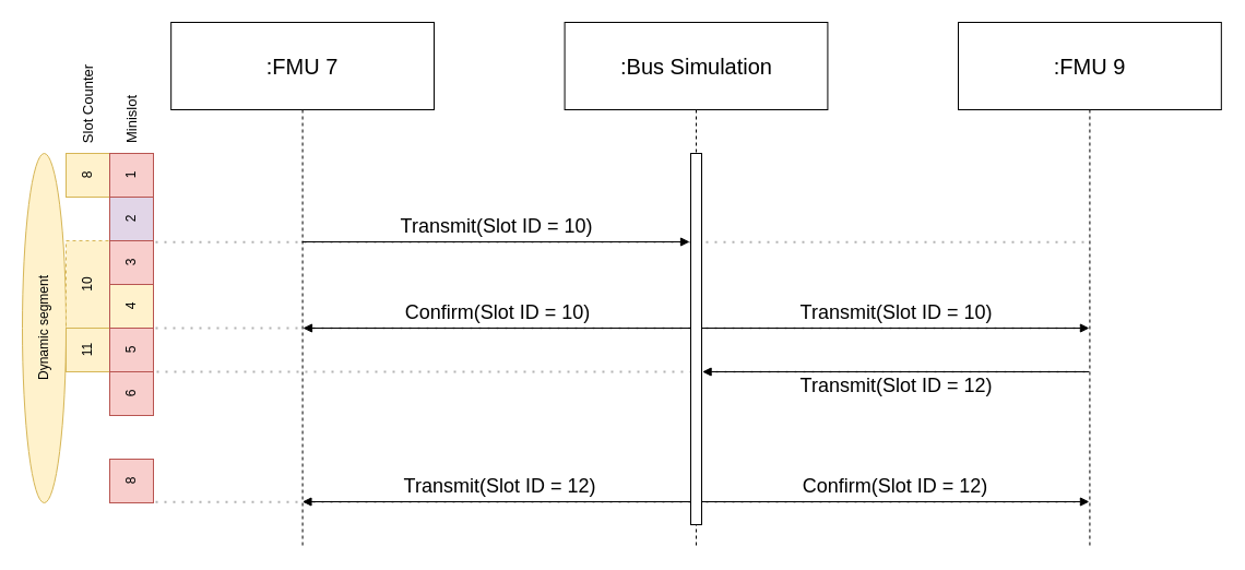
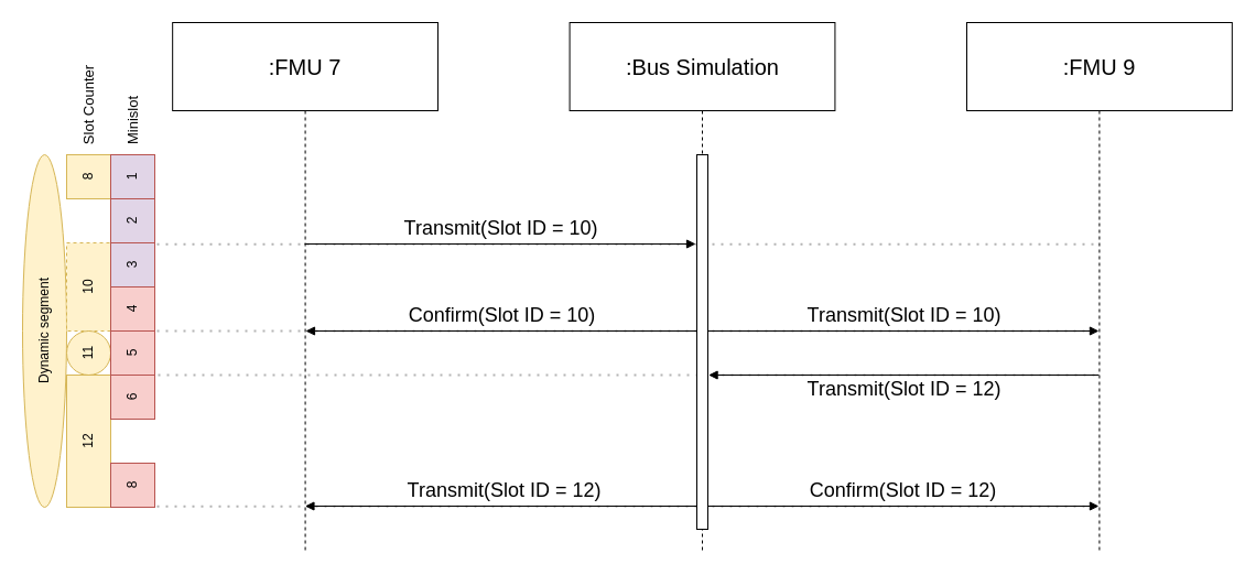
- <mxCell id="20" value="1" style="rounded=0;whiteSpace=wrap;html=1;fillColor=#f8cecc;strokeColor=#b85450;horizontal=0;" parent="1" vertex="1"><mxGeometry x="100" y="140" width="40" height="40" as="geometry" /></mxCell>
+ <mxCell id="20" value="1" style="rounded=0;whiteSpace=wrap;html=1;fillColor=#e1d5e7;strokeColor=#b85450;horizontal=0;" parent="1" vertex="1"><mxGeometry x="100" y="140" width="40" height="40" as="geometry" /></mxCell>
- <mxCell id="22" value="3" style="rounded=0;whiteSpace=wrap;html=1;fillColor=#f8cecc;strokeColor=#b85450;horizontal=0;" parent="1" vertex="1"><mxGeometry x="100" y="220" width="40" height="40" as="geometry" /></mxCell>
+ <mxCell id="22" value="3" style="rounded=0;whiteSpace=wrap;html=1;fillColor=#e1d5e7;strokeColor=#b85450;horizontal=0;" parent="1" vertex="1"><mxGeometry x="100" y="220" width="40" height="40" as="geometry" /></mxCell>
- <mxCell id="23" value="4" style="rounded=0;whiteSpace=wrap;html=1;fillColor=#fff2cc;strokeColor=#b85450;horizontal=0;" parent="1" vertex="1"><mxGeometry x="100" y="260" width="40" height="40" as="geometry" /></mxCell>
+ <mxCell id="23" value="4" style="rounded=0;whiteSpace=wrap;html=1;fillColor=#f8cecc;strokeColor=#b85450;horizontal=0;" parent="1" vertex="1"><mxGeometry x="100" y="260" width="40" height="40" as="geometry" /></mxCell>
- <mxCell id="14" value="11" style="rounded=0;whiteSpace=wrap;html=1;fillColor=#fff2cc;strokeColor=#d6b656;horizontal=0;" parent="1" vertex="1"><mxGeometry x="60" y="300" width="40" height="40" as="geometry" /></mxCell>
+ <mxCell id="14" value="11" style="ellipse;whiteSpace=wrap;html=1;fillColor=#fff2cc;strokeColor=#d6b656;horizontal=0;" parent="1" vertex="1"><mxGeometry x="60" y="300" width="40" height="40" as="geometry" /></mxCell>
+ <mxCell id="15" value="12" style="rounded=0;whiteSpace=wrap;html=1;fillColor=#fff2cc;strokeColor=#d6b656;horizontal=0;" parent="1" vertex="1"><mxGeometry x="60" y="340" width="40" height="120" as="geometry" /></mxCell>
